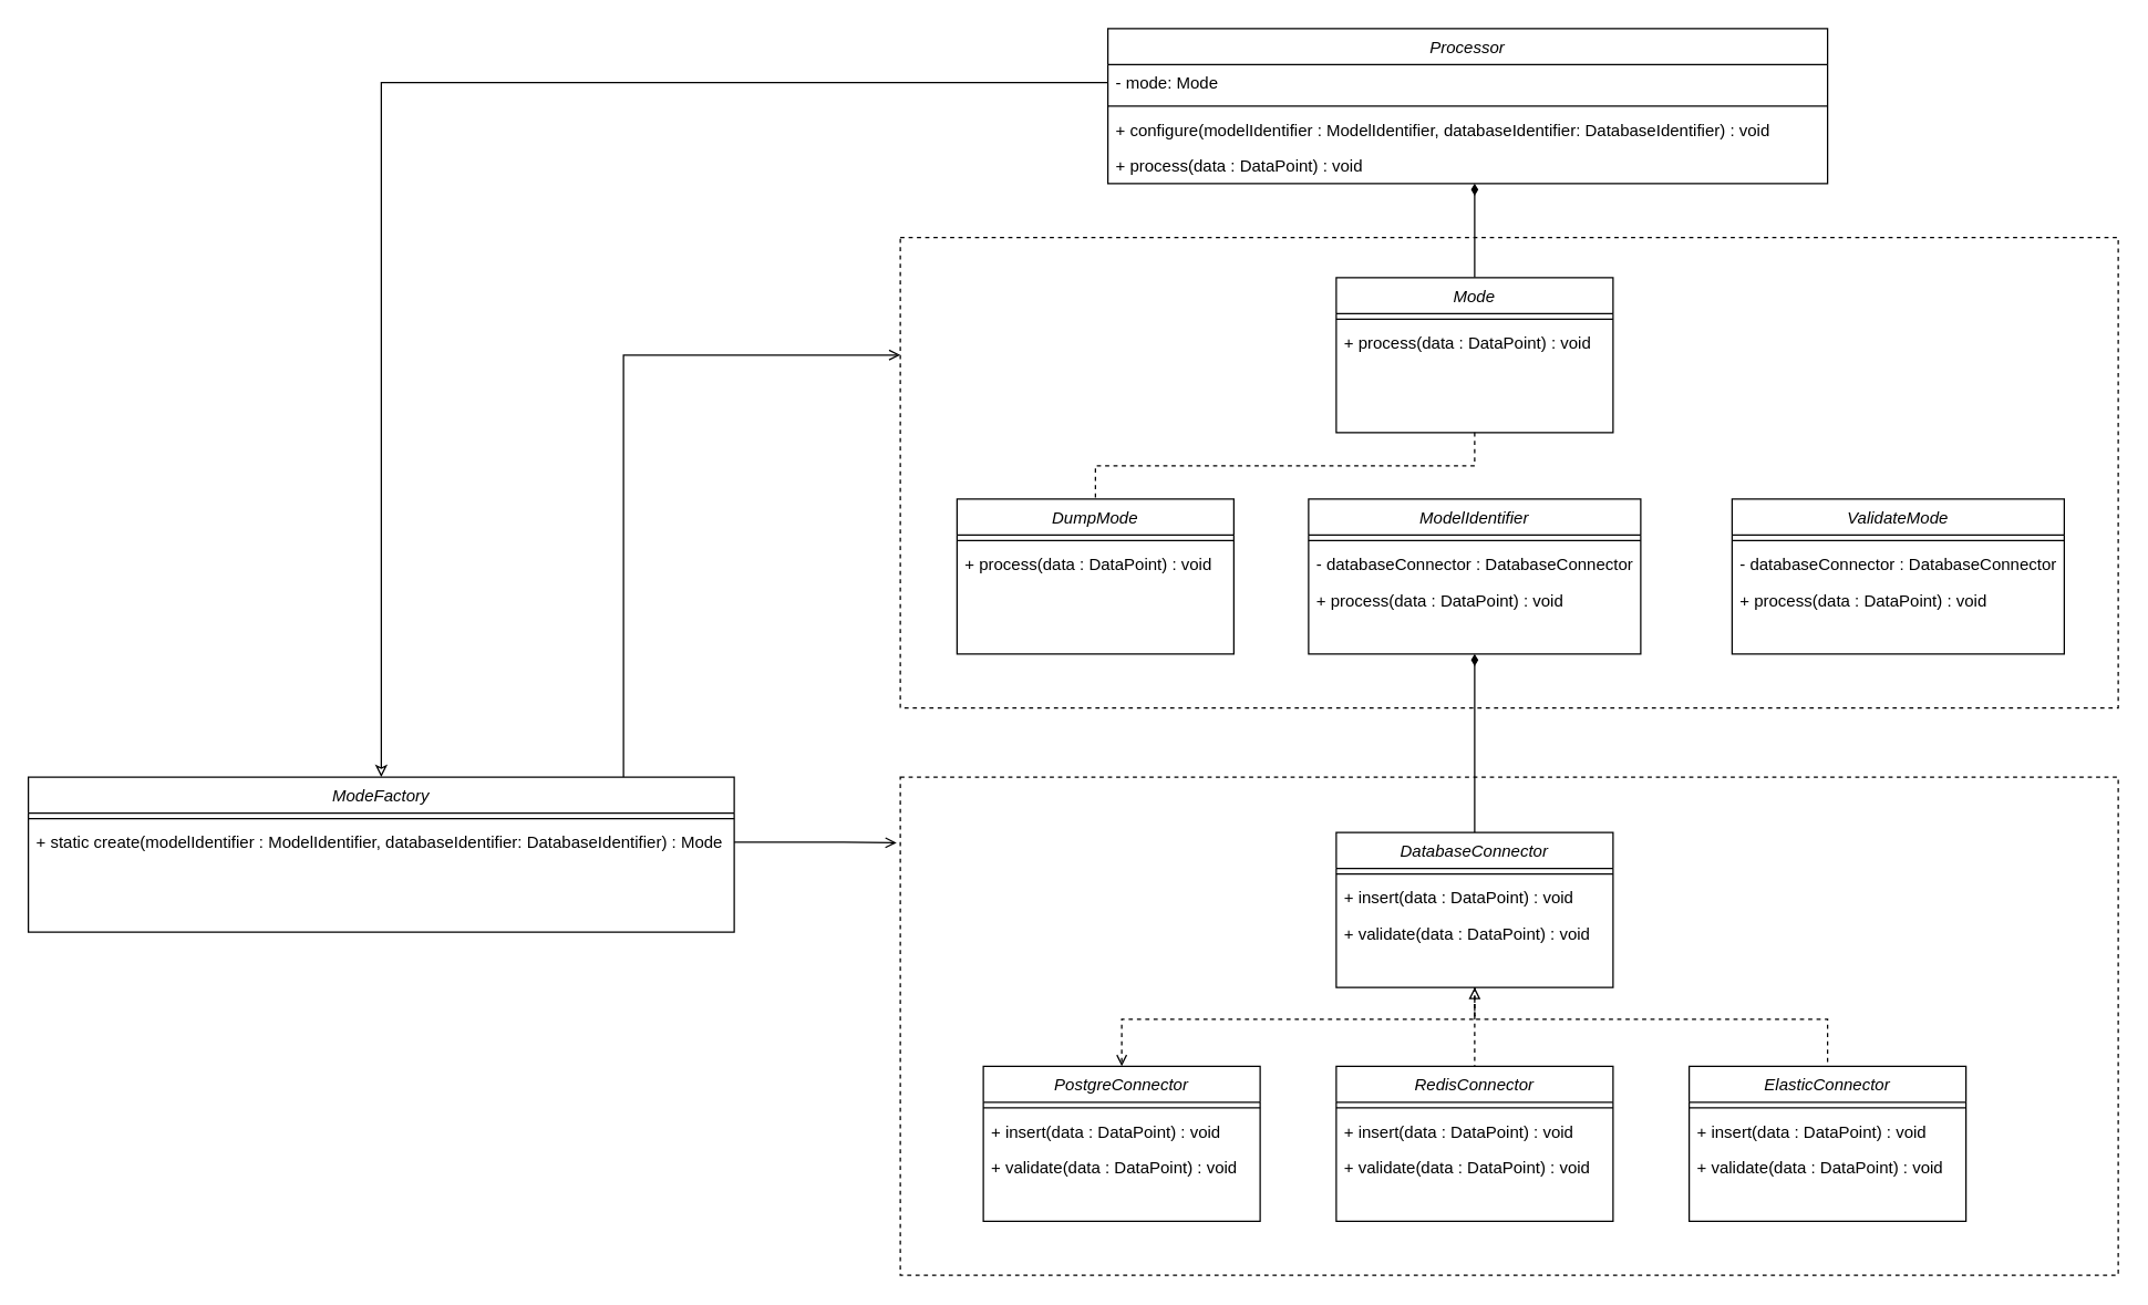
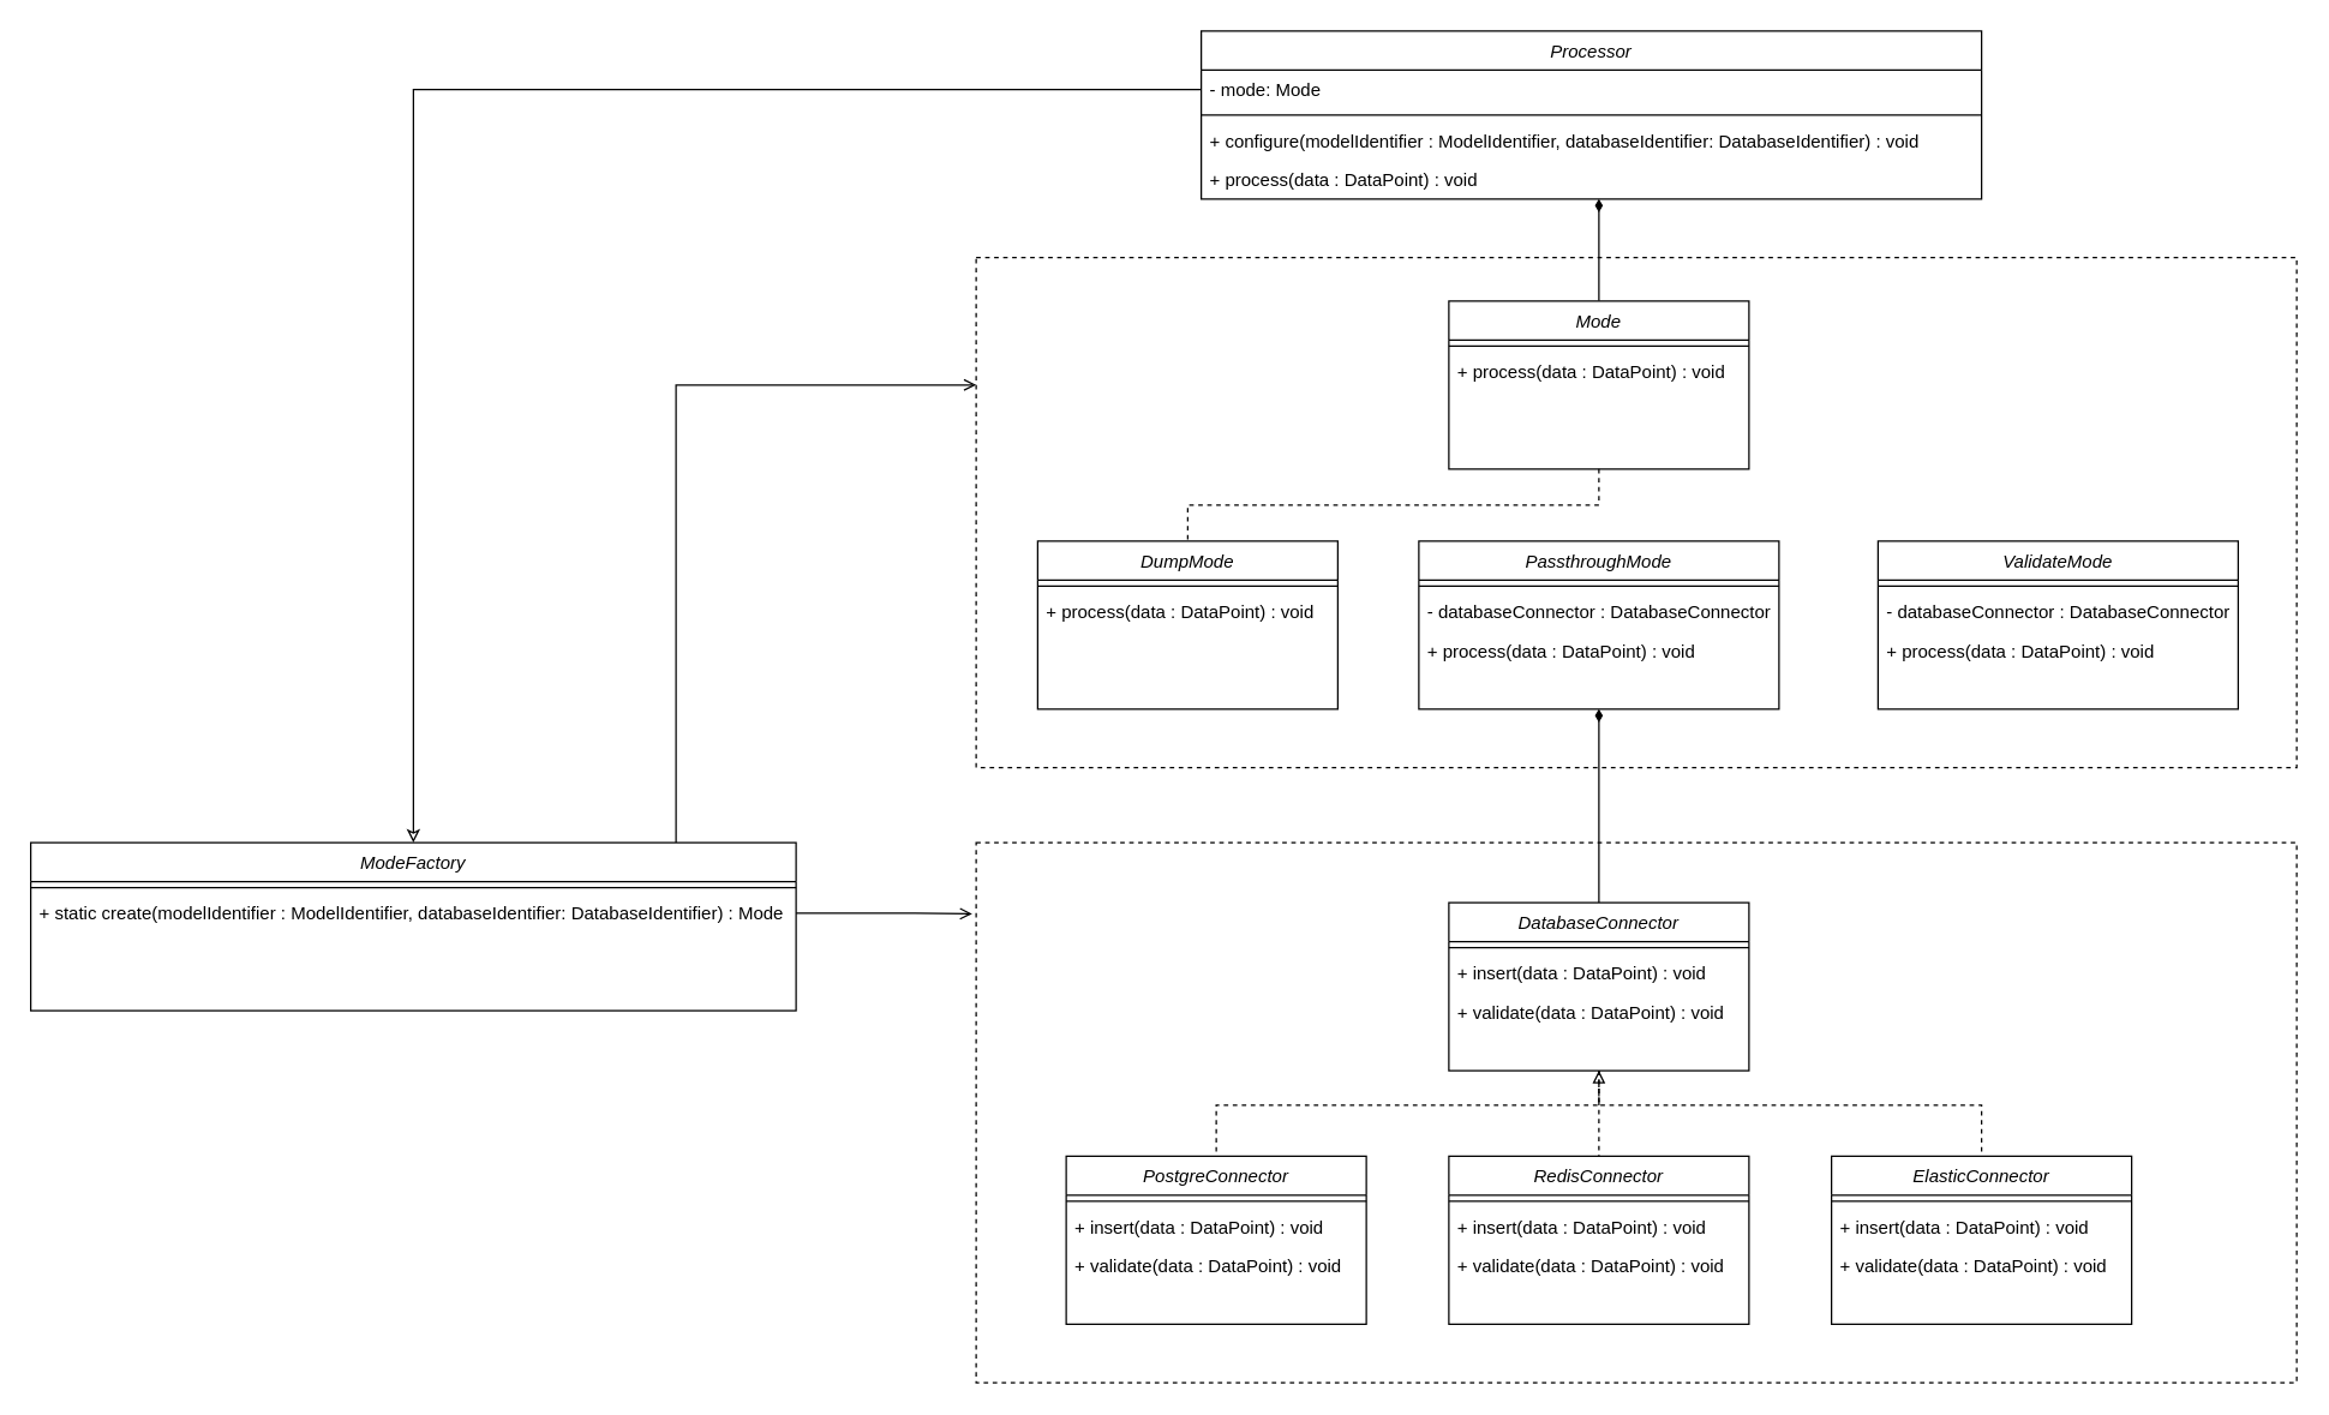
- <mxCell id="21" value="ModelIdentifier" style="swimlane;fontStyle=2;align=center;verticalAlign=top;childLayout=stackLayout;horizontal=1;startSize=26;horizontalStack=0;resizeParent=1;resizeLast=0;collapsible=1;marginBottom=0;rounded=0;shadow=0;strokeWidth=1;" parent="1" vertex="1"><mxGeometry x="945" y="360" width="240" height="112" as="geometry"><mxRectangle x="230" y="140" width="160" height="26" as="alternateBounds" /></mxGeometry></mxCell>
+ <mxCell id="21" value="PassthroughMode" style="swimlane;fontStyle=2;align=center;verticalAlign=top;childLayout=stackLayout;horizontal=1;startSize=26;horizontalStack=0;resizeParent=1;resizeLast=0;collapsible=1;marginBottom=0;rounded=0;shadow=0;strokeWidth=1;" parent="1" vertex="1"><mxGeometry x="945" y="360" width="240" height="112" as="geometry"><mxRectangle x="230" y="140" width="160" height="26" as="alternateBounds" /></mxGeometry></mxCell>
- <mxCell id="31" style="edgeStyle=orthogonalEdgeStyle;rounded=0;orthogonalLoop=1;jettySize=auto;html=1;exitX=0.5;exitY=1;exitDx=0;exitDy=0;endArrow=open;endFill=0;dashed=1;" parent="30" source="33" target="46" edge="1"><mxGeometry relative="1" as="geometry"><mxPoint x="89.043" y="159" as="targetPoint" /><Array as="points"><mxPoint x="355" y="135" /><mxPoint x="100" y="135" /></Array></mxGeometry></mxCell>
+ <mxCell id="31" style="edgeStyle=orthogonalEdgeStyle;rounded=0;orthogonalLoop=1;jettySize=auto;html=1;exitX=0.5;exitY=1;exitDx=0;exitDy=0;endArrow=none;endFill=0;dashed=1;" parent="30" source="33" target="46" edge="1"><mxGeometry relative="1" as="geometry"><mxPoint x="89.043" y="159" as="targetPoint" /><Array as="points"><mxPoint x="355" y="135" /><mxPoint x="100" y="135" /></Array></mxGeometry></mxCell>
